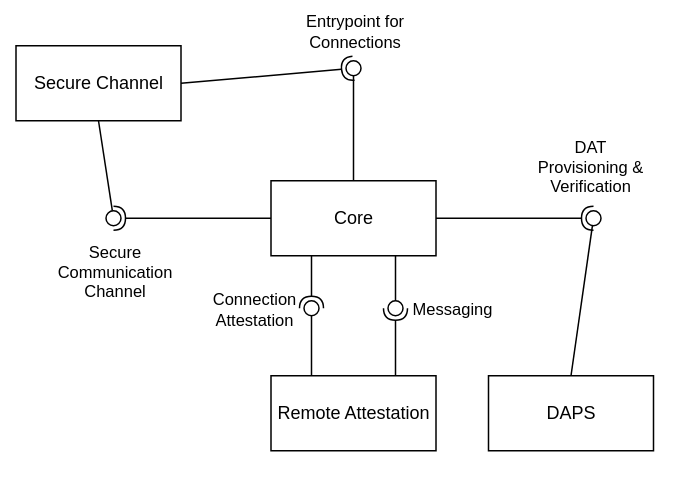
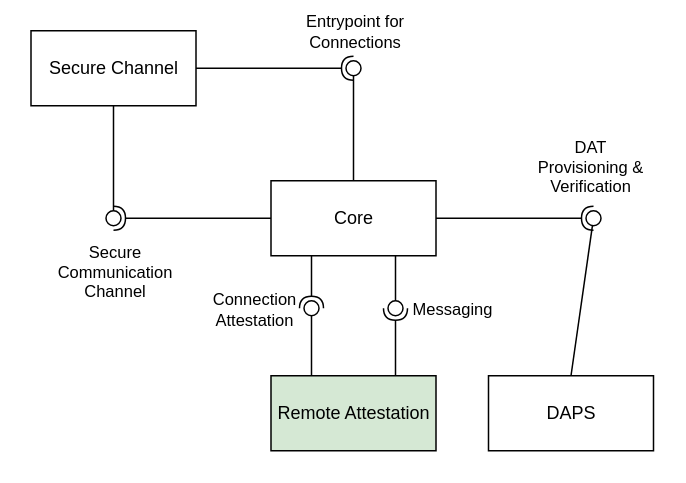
- <mxCell id="2" value="Secure Channel" style="html=1;" parent="1" vertex="1"><mxGeometry x="10" y="30" width="110" height="50" as="geometry" /></mxCell>
+ <mxCell id="2" value="Secure Channel" style="html=1;" parent="1" vertex="1"><mxGeometry x="20" y="20" width="110" height="50" as="geometry" /></mxCell>
- <mxCell id="5" value="Remote Attestation" style="html=1;" parent="1" vertex="1"><mxGeometry x="180" y="250" width="110" height="50" as="geometry" /></mxCell>
+ <mxCell id="5" value="Remote Attestation" style="html=1;fillColor=#d5e8d4;" parent="1" vertex="1"><mxGeometry x="180" y="250" width="110" height="50" as="geometry" /></mxCell>
